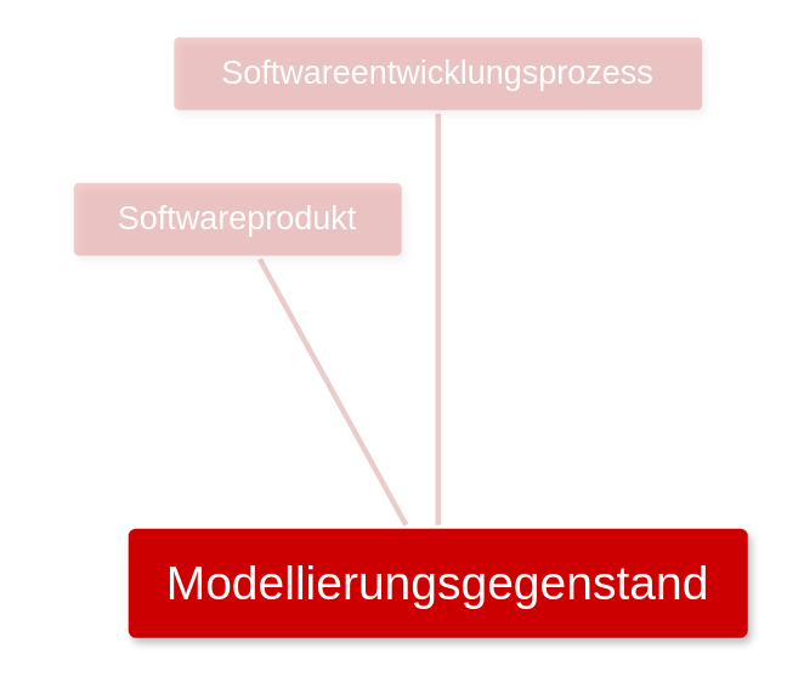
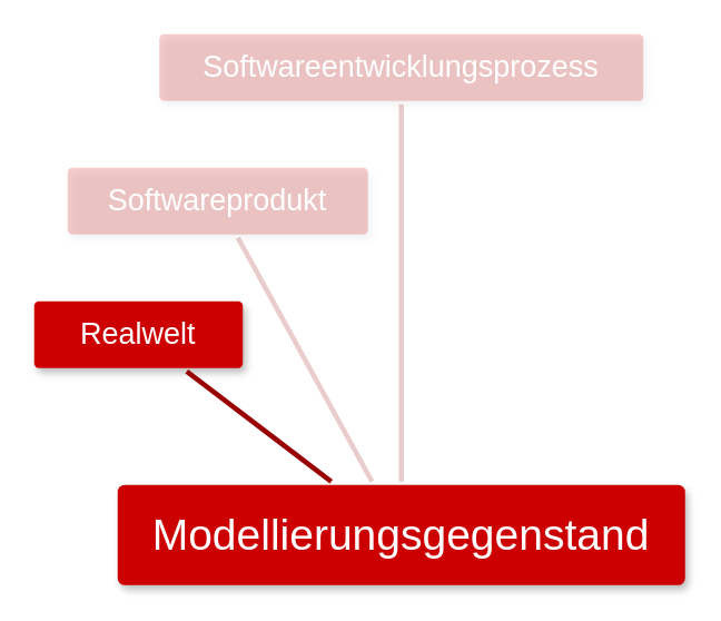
+ <mxCell id="5" value="Realwelt" style="rounded=1;whiteSpace=wrap;html=1;shadow=1;labelBackgroundColor=none;strokeColor=none;strokeWidth=3;fillColor=#CC0000;fontFamily=Helvetica;fontSize=18;fontColor=#FFFFFF;align=center;spacing=5;fontStyle=0;arcSize=7;perimeterSpacing=2;" parent="1" vertex="1"><mxGeometry x="20" y="180" width="125" height="40" as="geometry" /></mxCell>
+ <mxCell id="7" value="" style="rounded=1;jumpStyle=none;html=1;shadow=0;labelBackgroundColor=none;startArrow=none;startFill=0;jettySize=auto;orthogonalLoop=1;strokeColor=#990000;strokeWidth=3;fontFamily=Helvetica;fontSize=14;fontColor=#FFFFFF;spacing=5;fontStyle=1;fillColor=#b0e3e6;endArrow=none;endFill=0;" parent="1" source="6" target="5" edge="1"><mxGeometry relative="1" as="geometry"><mxPoint x="124.036" y="181.75" as="targetPoint" /></mxGeometry></mxCell>
